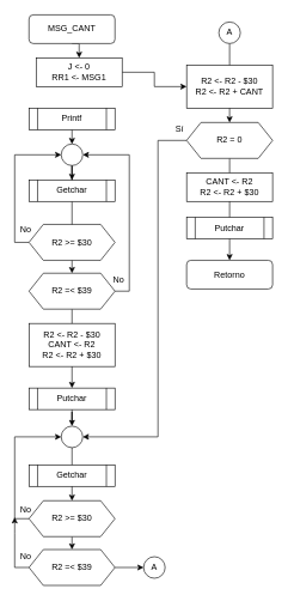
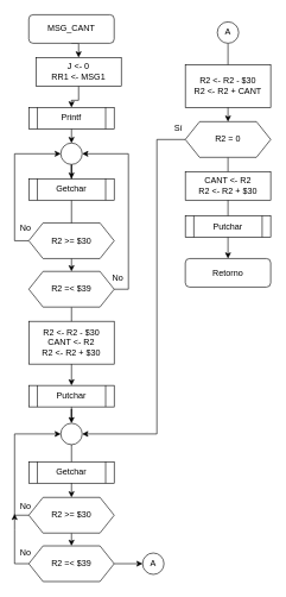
- <mxCell id="4" style="edgeStyle=orthogonalEdgeStyle;rounded=0;orthogonalLoop=1;jettySize=auto;html=1;" edge="1" parent="1" source="5" target="39"><mxGeometry relative="1" as="geometry" /></mxCell>
+ <mxCell id="4" style="edgeStyle=orthogonalEdgeStyle;rounded=0;orthogonalLoop=1;jettySize=auto;html=1;entryX=0.5;entryY=0;entryDx=0;entryDy=0;" edge="1" parent="1" source="5" target="7"><mxGeometry relative="1" as="geometry" /></mxCell>
